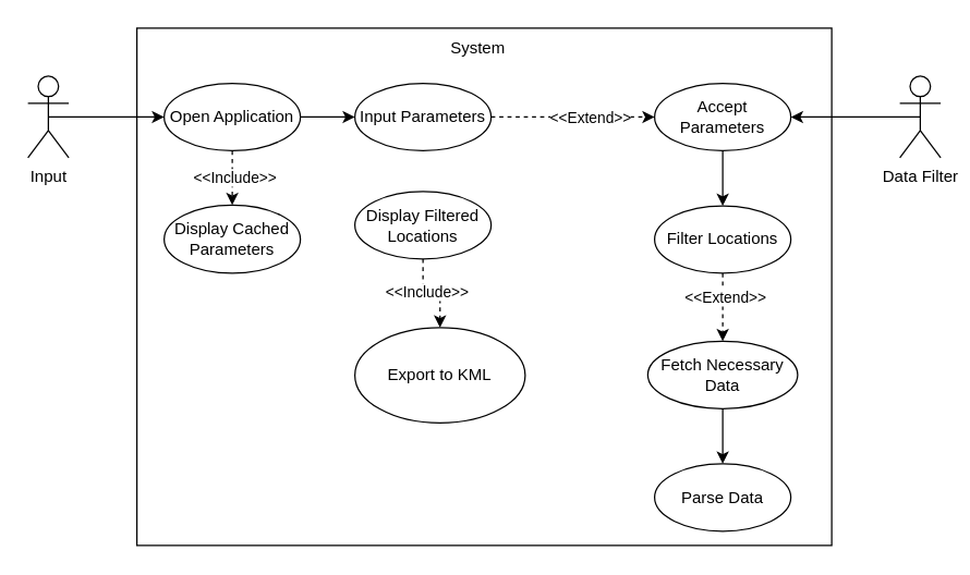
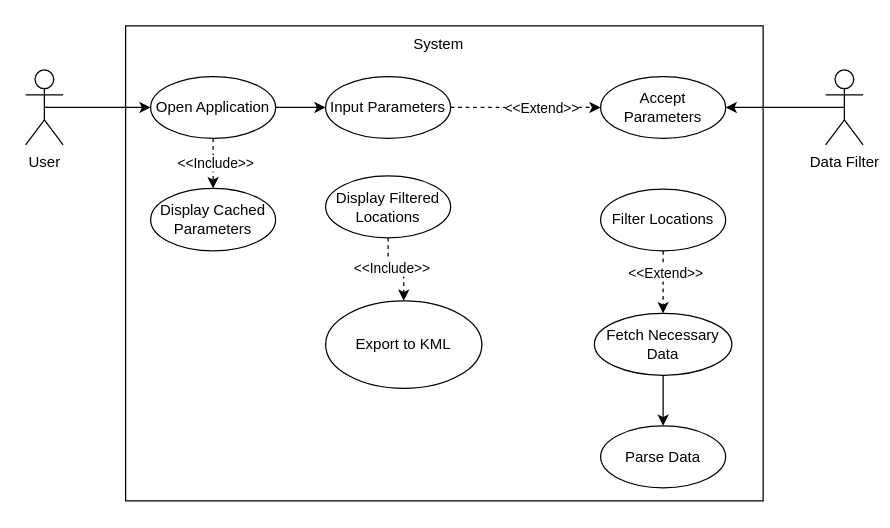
- <mxCell id="20" style="edgeStyle=orthogonalEdgeStyle;rounded=0;orthogonalLoop=1;jettySize=auto;html=1;exitX=0.5;exitY=1;exitDx=0;exitDy=0;entryX=0.5;entryY=0;entryDx=0;entryDy=0;" edge="1" parent="1" source="21" target="24"><mxGeometry relative="1" as="geometry" /></mxCell>
- <mxCell id="4" value="Input" style="shape=umlActor;verticalLabelPosition=bottom;verticalAlign=top;html=1;outlineConnect=0;" vertex="1" parent="1"><mxGeometry x="20" y="55.25" width="30" height="60" as="geometry" /></mxCell>
+ <mxCell id="4" value="User" style="shape=umlActor;verticalLabelPosition=bottom;verticalAlign=top;html=1;outlineConnect=0;" vertex="1" parent="1"><mxGeometry x="20" y="55.25" width="30" height="60" as="geometry" /></mxCell>
